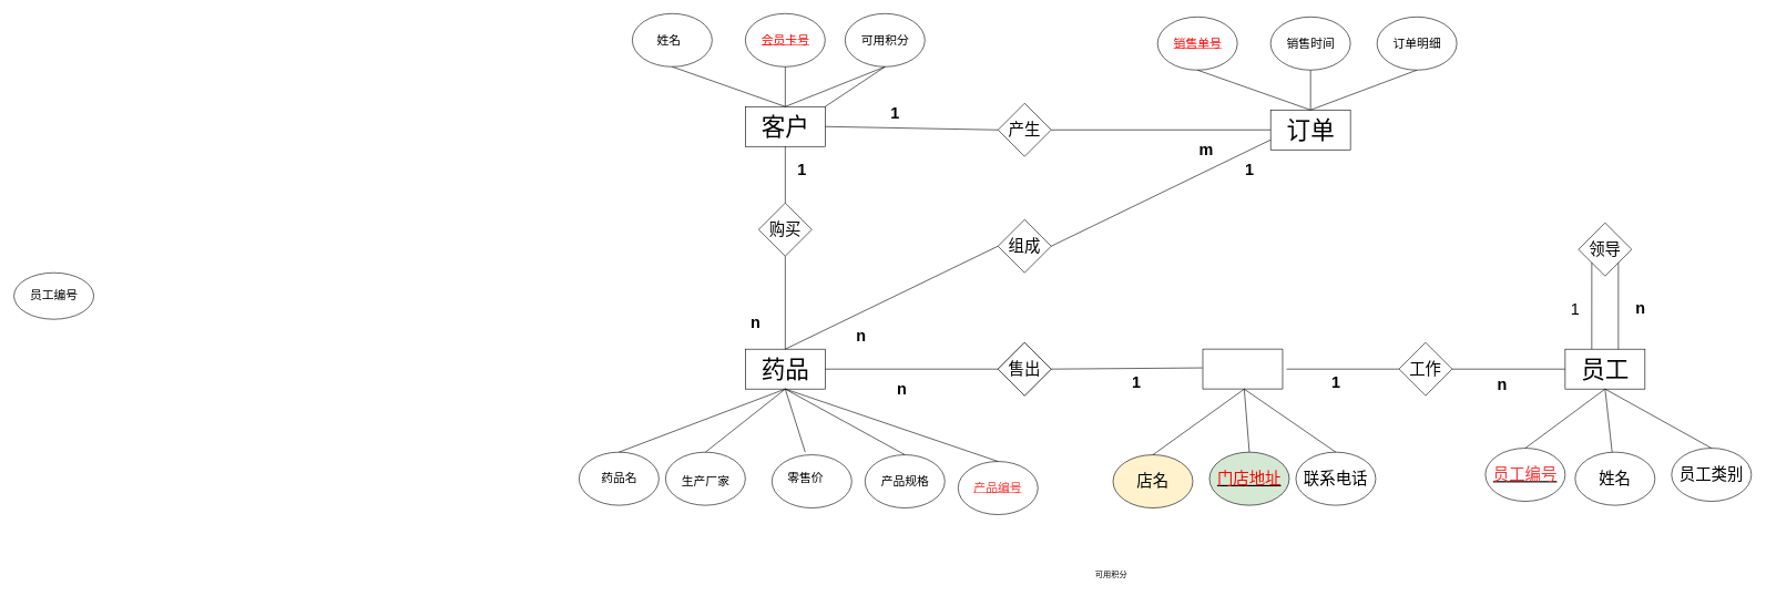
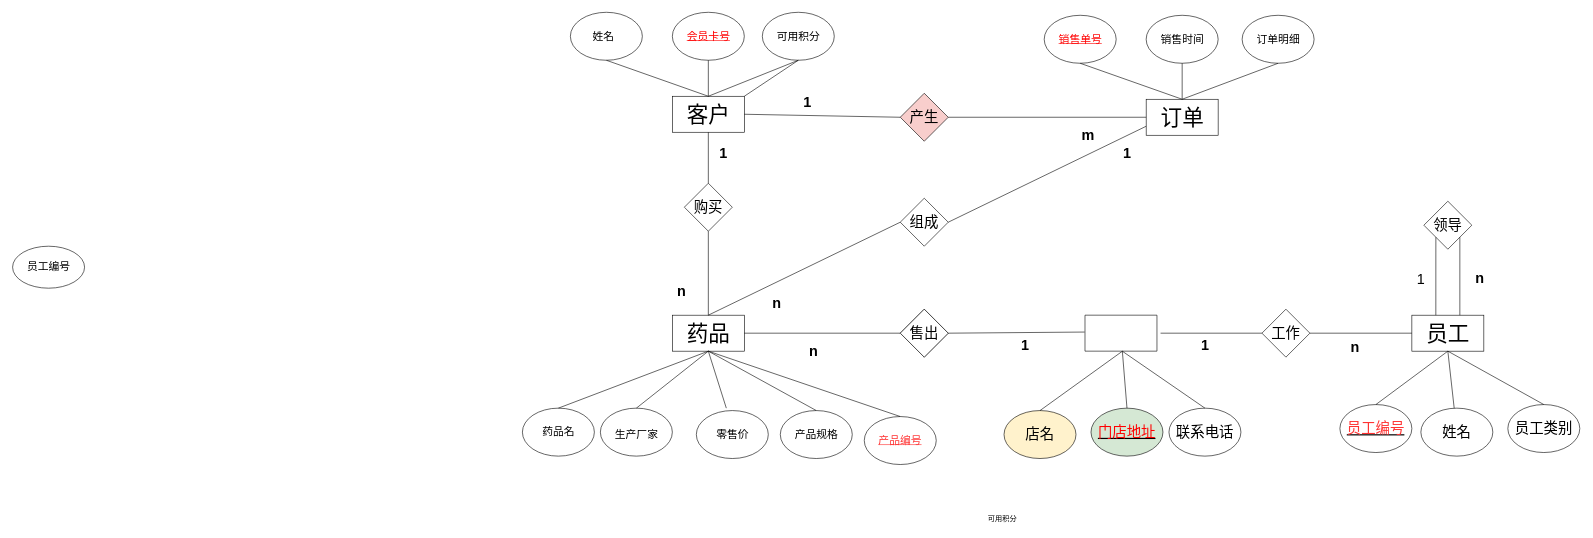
- <mxCell id="43" value="&lt;font style=&quot;font-size: 24px&quot;&gt;产生&lt;/font&gt;" style="rhombus;whiteSpace=wrap;html=1;" vertex="1" parent="1"><mxGeometry x="1500" y="155" width="80" height="80" as="geometry" /></mxCell>
+ <mxCell id="43" value="&lt;font style=&quot;font-size: 24px&quot;&gt;产生&lt;/font&gt;" style="rhombus;whiteSpace=wrap;html=1;fillColor=#f8cecc;" vertex="1" parent="1"><mxGeometry x="1500" y="155" width="80" height="80" as="geometry" /></mxCell>
- <mxCell id="31" value="&lt;font style=&quot;font-size: 18px&quot;&gt;零售价&lt;/font&gt;" style="text;html=1;resizable=0;autosize=1;align=center;verticalAlign=middle;points=[];fillColor=none;strokeColor=none;rounded=0;" vertex="1" parent="1"><mxGeometry x="1175" y="709" width="70" height="20" as="geometry" /></mxCell>
+ <mxCell id="31" value="&lt;font style=&quot;font-size: 18px&quot;&gt;零售价&lt;/font&gt;" style="text;html=1;resizable=0;autosize=1;align=center;verticalAlign=middle;points=[];fillColor=none;strokeColor=none;rounded=0;" vertex="1" parent="1"><mxGeometry x="1185" y="714" width="70" height="20" as="geometry" /></mxCell>
